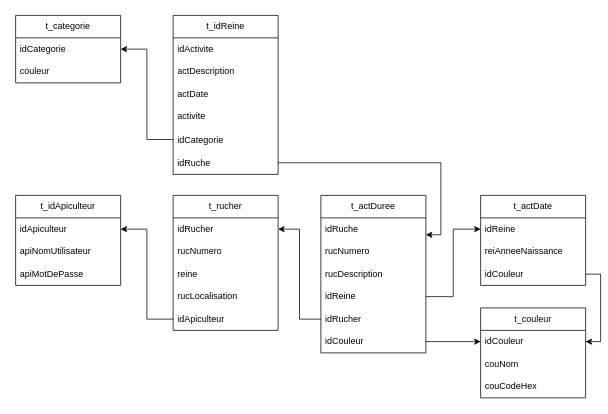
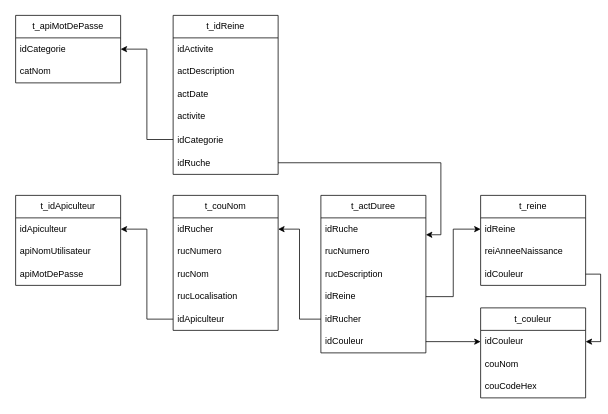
- <mxCell id="26" value="t_categorie" style="swimlane;fontStyle=0;childLayout=stackLayout;horizontal=1;startSize=30;horizontalStack=0;resizeParent=1;resizeParentMax=0;resizeLast=0;collapsible=1;marginBottom=0;whiteSpace=wrap;html=1;" parent="1" vertex="1"><mxGeometry x="20" width="140" height="90" as="geometry" y="20" /></mxCell>
+ <mxCell id="26" value="t_apiMotDePasse" style="swimlane;fontStyle=0;childLayout=stackLayout;horizontal=1;startSize=30;horizontalStack=0;resizeParent=1;resizeParentMax=0;resizeLast=0;collapsible=1;marginBottom=0;whiteSpace=wrap;html=1;" parent="1" vertex="1"><mxGeometry x="20" width="140" height="90" as="geometry" y="20" /></mxCell>
- <mxCell id="28" value="couleur" style="text;strokeColor=none;fillColor=none;align=left;verticalAlign=middle;spacingLeft=4;spacingRight=4;overflow=hidden;points=[[0,0.5],[1,0.5]];portConstraint=eastwest;rotatable=0;whiteSpace=wrap;html=1;" parent="26" vertex="1"><mxGeometry y="60" width="140" height="30" as="geometry" /></mxCell>
+ <mxCell id="28" value="catNom" style="text;strokeColor=none;fillColor=none;align=left;verticalAlign=middle;spacingLeft=4;spacingRight=4;overflow=hidden;points=[[0,0.5],[1,0.5]];portConstraint=eastwest;rotatable=0;whiteSpace=wrap;html=1;" parent="26" vertex="1"><mxGeometry y="60" width="140" height="30" as="geometry" /></mxCell>
- <mxCell id="2" value="t_rucher" style="swimlane;fontStyle=0;childLayout=stackLayout;horizontal=1;startSize=30;horizontalStack=0;resizeParent=1;resizeParentMax=0;resizeLast=0;collapsible=1;marginBottom=0;whiteSpace=wrap;html=1;" parent="1" vertex="1"><mxGeometry x="230" y="260" width="140" height="180" as="geometry" /></mxCell>
+ <mxCell id="2" value="t_couNom" style="swimlane;fontStyle=0;childLayout=stackLayout;horizontal=1;startSize=30;horizontalStack=0;resizeParent=1;resizeParentMax=0;resizeLast=0;collapsible=1;marginBottom=0;whiteSpace=wrap;html=1;" parent="1" vertex="1"><mxGeometry x="230" y="260" width="140" height="180" as="geometry" /></mxCell>
- <mxCell id="29" value="t_actDate" style="swimlane;fontStyle=0;childLayout=stackLayout;horizontal=1;startSize=30;horizontalStack=0;resizeParent=1;resizeParentMax=0;resizeLast=0;collapsible=1;marginBottom=0;whiteSpace=wrap;html=1;" parent="1" vertex="1"><mxGeometry x="640" y="260" width="140" height="120" as="geometry" /></mxCell>
+ <mxCell id="29" value="t_reine" style="swimlane;fontStyle=0;childLayout=stackLayout;horizontal=1;startSize=30;horizontalStack=0;resizeParent=1;resizeParentMax=0;resizeLast=0;collapsible=1;marginBottom=0;whiteSpace=wrap;html=1;" parent="1" vertex="1"><mxGeometry x="640" y="260" width="140" height="120" as="geometry" /></mxCell>
- <mxCell id="5" value="&lt;div&gt;reine&lt;/div&gt;" style="text;strokeColor=none;fillColor=none;align=left;verticalAlign=middle;spacingLeft=4;spacingRight=4;overflow=hidden;points=[[0,0.5],[1,0.5]];portConstraint=eastwest;rotatable=0;whiteSpace=wrap;html=1;" parent="2" vertex="1"><mxGeometry y="90" width="140" height="30" as="geometry" /></mxCell>
+ <mxCell id="5" value="&lt;div&gt;rucNom&lt;/div&gt;" style="text;strokeColor=none;fillColor=none;align=left;verticalAlign=middle;spacingLeft=4;spacingRight=4;overflow=hidden;points=[[0,0.5],[1,0.5]];portConstraint=eastwest;rotatable=0;whiteSpace=wrap;html=1;" parent="2" vertex="1"><mxGeometry y="90" width="140" height="30" as="geometry" /></mxCell>
